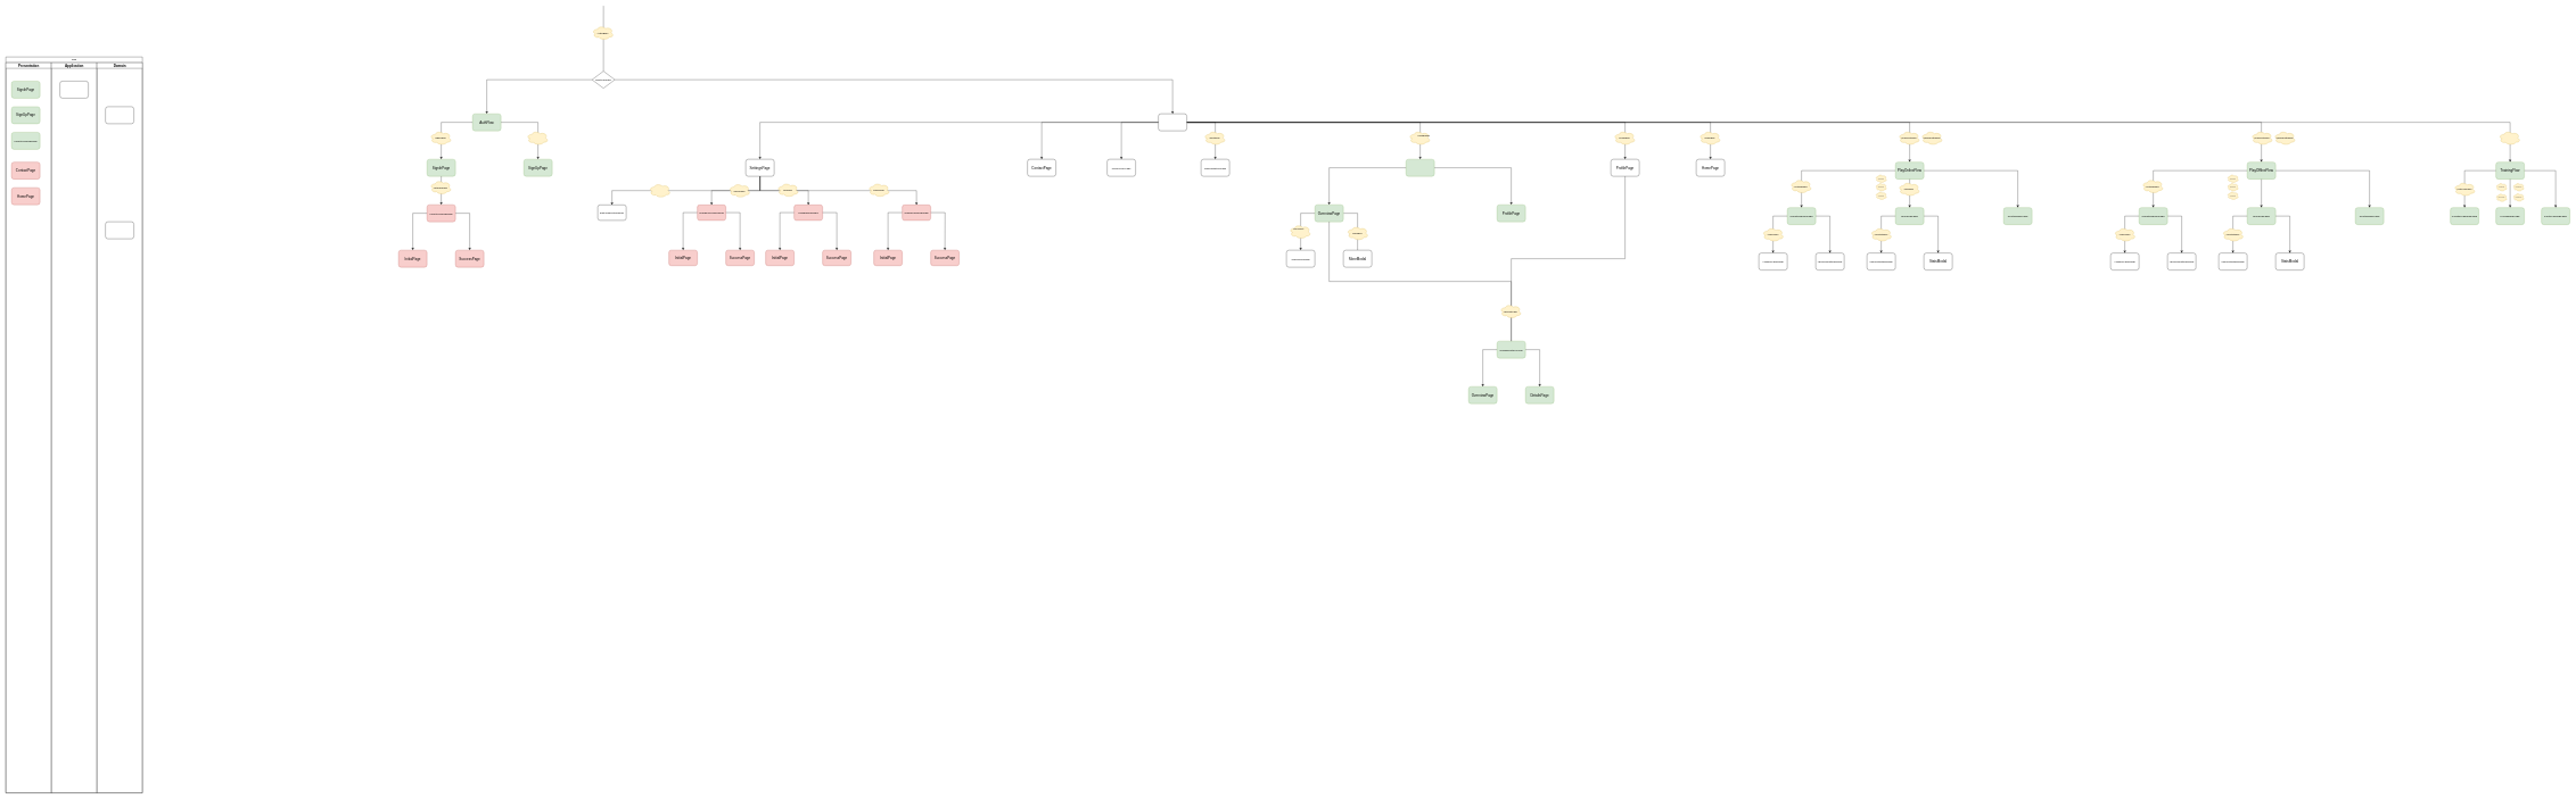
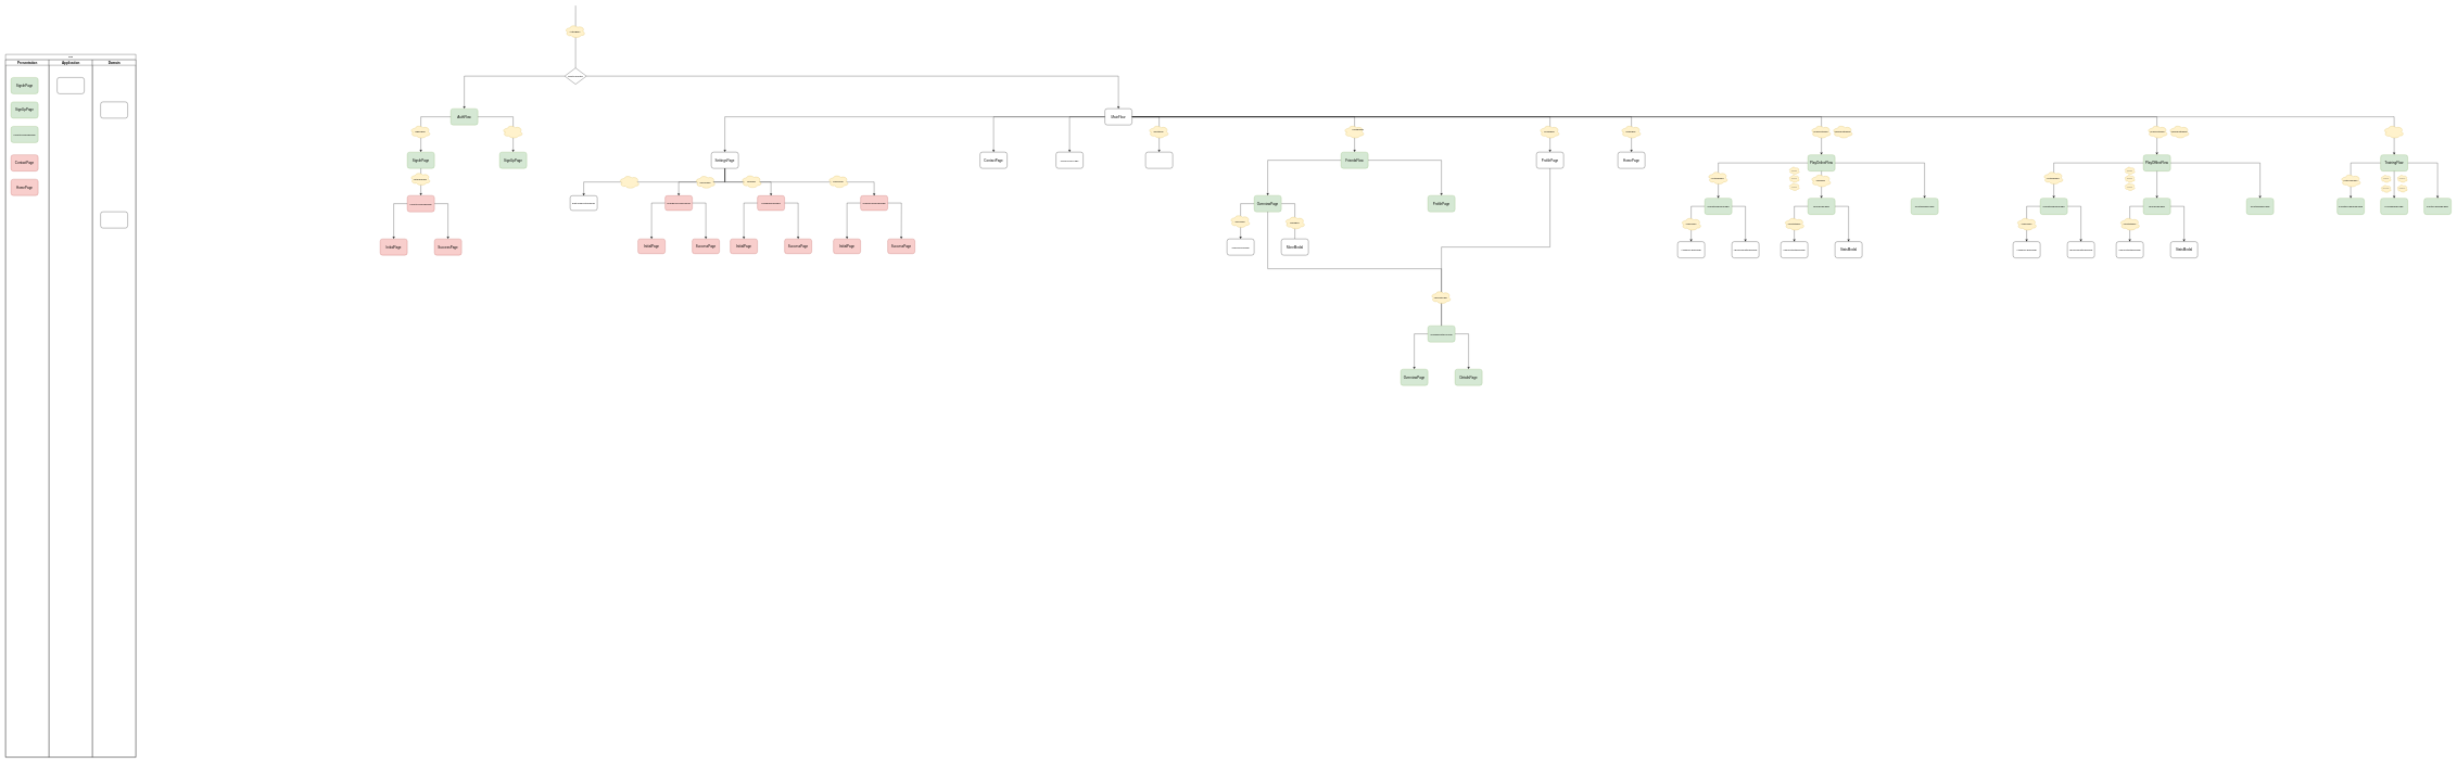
+ <mxCell id="51" value="&lt;font style=&quot;font-size: 12px&quot;&gt;MainFlow&lt;/font&gt;" style="text;html=1;strokeColor=none;fillColor=none;align=center;verticalAlign=middle;whiteSpace=wrap;rounded=0;fontSize=10;" parent="49" vertex="1"><mxGeometry x="20" y="15" width="60" height="30" as="geometry" /></mxCell>
- <mxCell id="54" value="&lt;font style=&quot;font-size: 8px&quot;&gt;GameInvitationsPage&lt;/font&gt;" style="text;html=1;strokeColor=none;fillColor=none;align=center;verticalAlign=middle;whiteSpace=wrap;rounded=0;fontSize=10;" parent="52" vertex="1"><mxGeometry x="20" y="15" width="60" height="30" as="geometry" /></mxCell>
+ <mxCell id="57" value="&lt;font style=&quot;font-size: 12px&quot;&gt;FriendsFlow&lt;/font&gt;" style="text;html=1;strokeColor=none;fillColor=none;align=center;verticalAlign=middle;whiteSpace=wrap;rounded=0;fontSize=10;" parent="55" vertex="1"><mxGeometry x="20" y="15" width="60" height="30" as="geometry" /></mxCell>
- <mxCell id="281" value="&lt;font style=&quot;font-size: 5px&quot;&gt;SearchUserBloc&lt;/font&gt;" style="text;html=1;strokeColor=none;fillColor=none;align=center;verticalAlign=middle;whiteSpace=wrap;rounded=0;" parent="279" vertex="1"><mxGeometry x="14" y="5.625" width="38" height="18.75" as="geometry" /></mxCell>
+ <mxCell id="281" value="&lt;font style=&quot;font-size: 5px&quot;&gt;SearchUserBloc&lt;/font&gt;" style="text;html=1;strokeColor=none;fillColor=none;align=center;verticalAlign=middle;whiteSpace=wrap;rounded=0;" parent="279" vertex="1"><mxGeometry x="19" y="15.625" width="38" height="18.75" as="geometry" /></mxCell>
